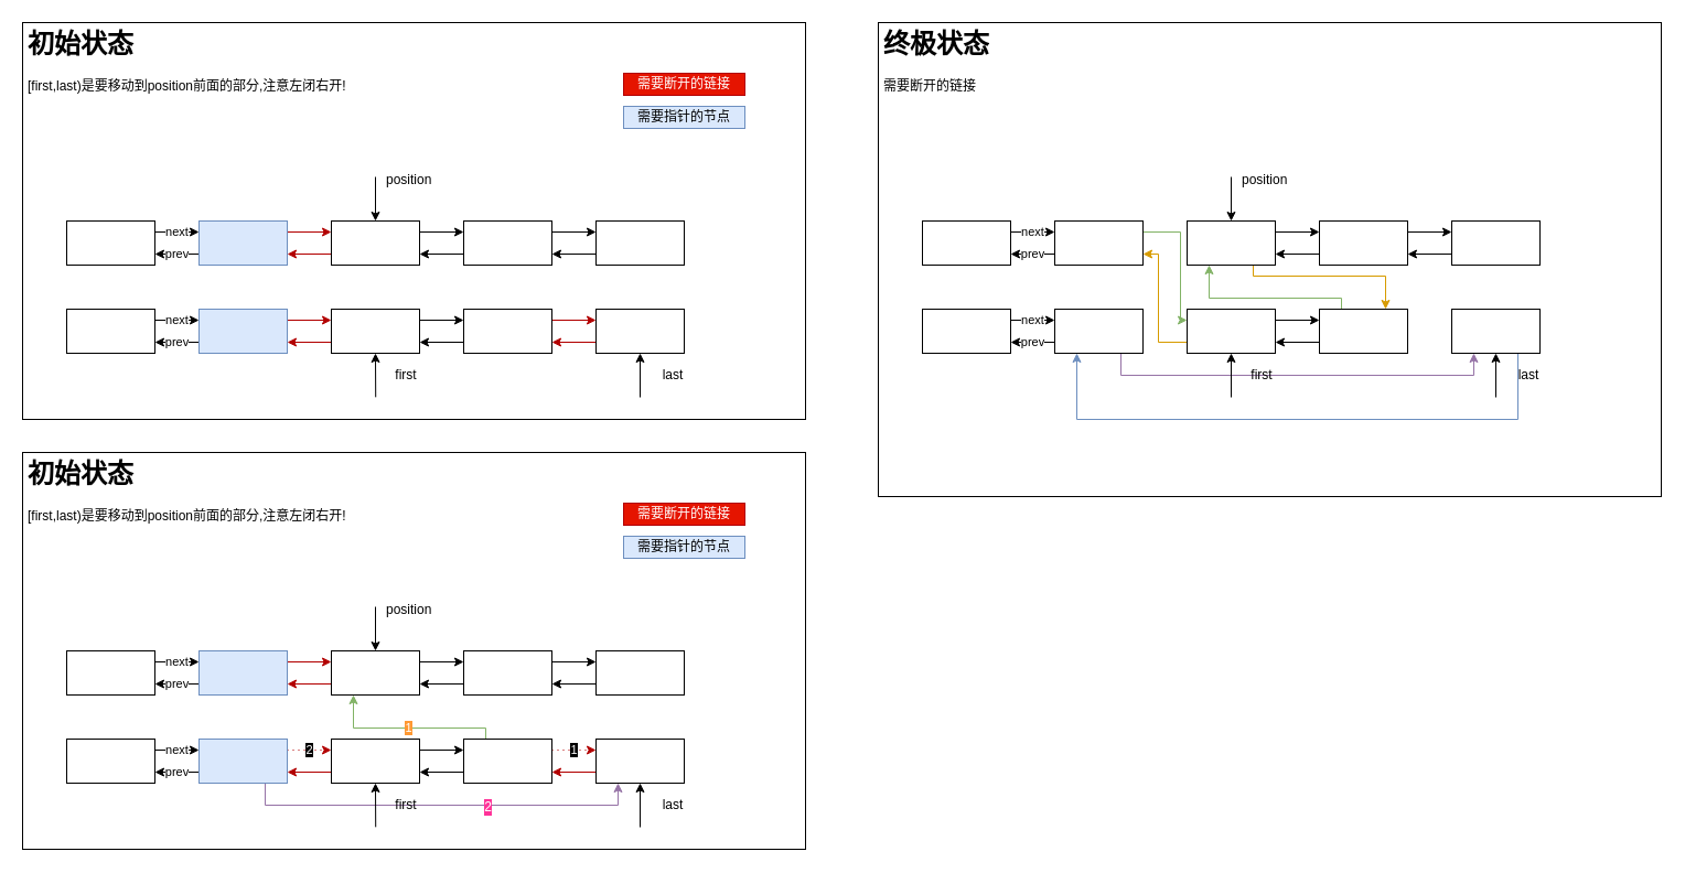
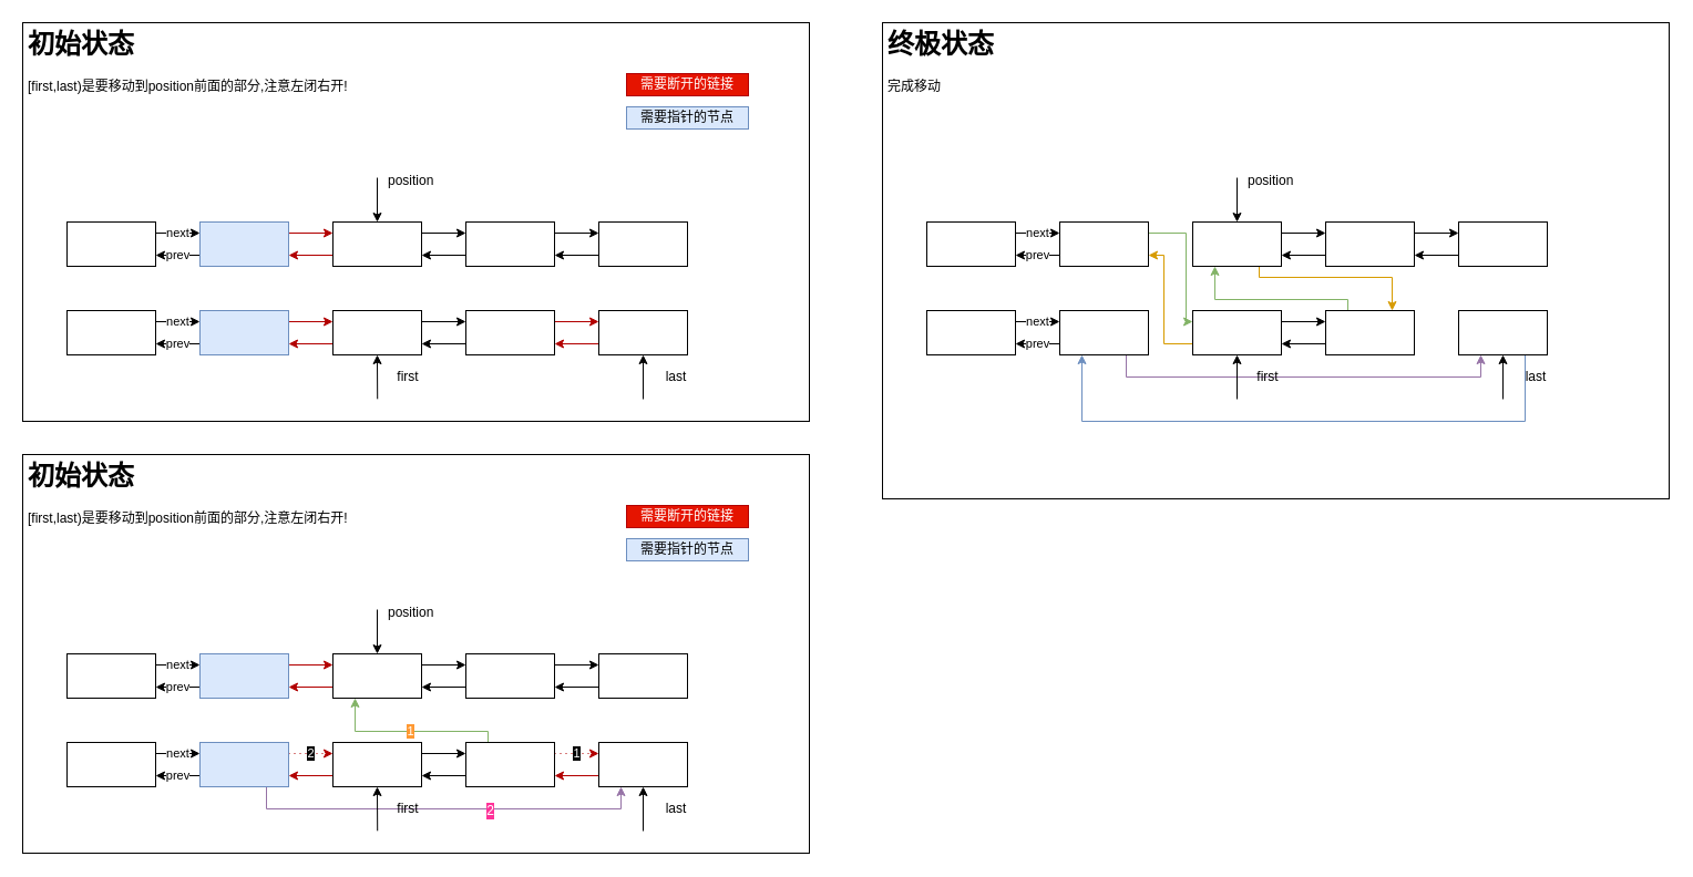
- <mxCell id="65" value="&lt;h1&gt;终极状态&lt;br&gt;&lt;/h1&gt;&lt;p align=&quot;left&quot;&gt;需要断开的链接&lt;br&gt;&lt;/p&gt;" style="text;html=1;strokeColor=none;fillColor=none;spacing=5;spacingTop=-20;whiteSpace=wrap;overflow=hidden;rounded=0;align=left;" vertex="1" parent="1"><mxGeometry x="796" y="20" width="600" height="100" as="geometry" /></mxCell>
+ <mxCell id="65" value="&lt;h1&gt;终极状态&lt;br&gt;&lt;/h1&gt;&lt;p align=&quot;left&quot;&gt;完成移动&lt;br&gt;&lt;/p&gt;" style="text;html=1;strokeColor=none;fillColor=none;spacing=5;spacingTop=-20;whiteSpace=wrap;overflow=hidden;rounded=0;align=left;" vertex="1" parent="1"><mxGeometry x="796" y="20" width="600" height="100" as="geometry" /></mxCell>
